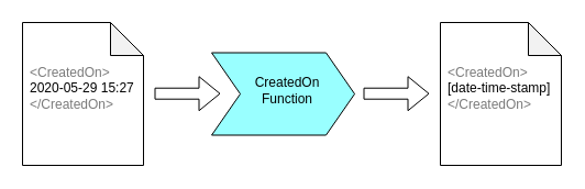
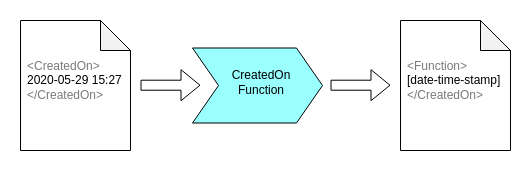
- <mxCell id="9" value="&lt;font color=&quot;#7a7a7a&quot;&gt;&amp;lt;CreatedOn&amp;gt;&lt;/font&gt;&lt;br&gt;[date-time-stamp]&lt;br&gt;&lt;font color=&quot;#7a7a7a&quot;&gt;&amp;lt;/CreatedOn&amp;gt;&lt;/font&gt;" style="text;html=1;strokeColor=none;fillColor=none;align=left;verticalAlign=middle;whiteSpace=wrap;rounded=0;spacingLeft=5;" vertex="1" parent="1"><mxGeometry x="400" y="60" width="110" height="40" as="geometry" /></mxCell>
+ <mxCell id="9" value="&lt;font color=&quot;#7a7a7a&quot;&gt;&amp;lt;Function&amp;gt;&lt;/font&gt;&lt;br&gt;[date-time-stamp]&lt;br&gt;&lt;font color=&quot;#7a7a7a&quot;&gt;&amp;lt;/CreatedOn&amp;gt;&lt;/font&gt;" style="text;html=1;strokeColor=none;fillColor=none;align=left;verticalAlign=middle;whiteSpace=wrap;rounded=0;spacingLeft=5;" vertex="1" parent="1"><mxGeometry x="400" y="60" width="110" height="40" as="geometry" /></mxCell>
